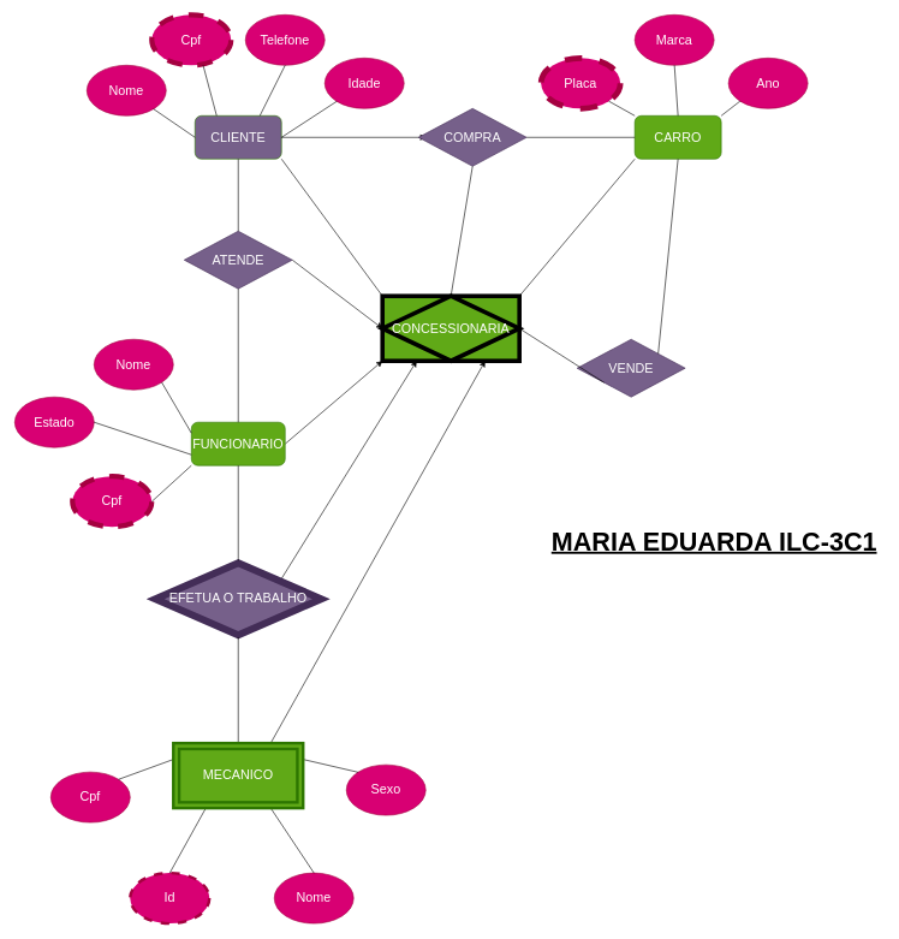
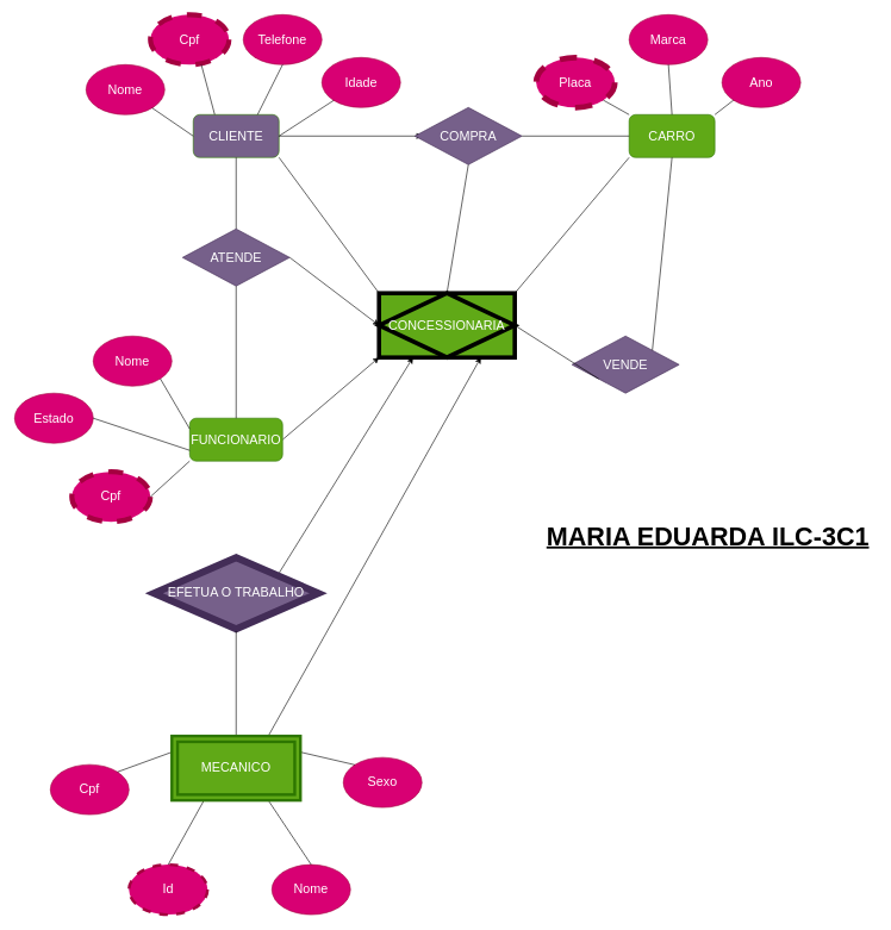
- <mxCell id="36" value="" style="endArrow=none;html=1;entryX=0.5;entryY=1;entryDx=0;entryDy=0;exitX=0.5;exitY=0;exitDx=0;exitDy=0;" parent="1" source="35" target="23" edge="1"><mxGeometry width="50" height="50" relative="1" as="geometry"><mxPoint x="330" y="740" as="sourcePoint" /><mxPoint x="380" y="690" as="targetPoint" /></mxGeometry></mxCell>
